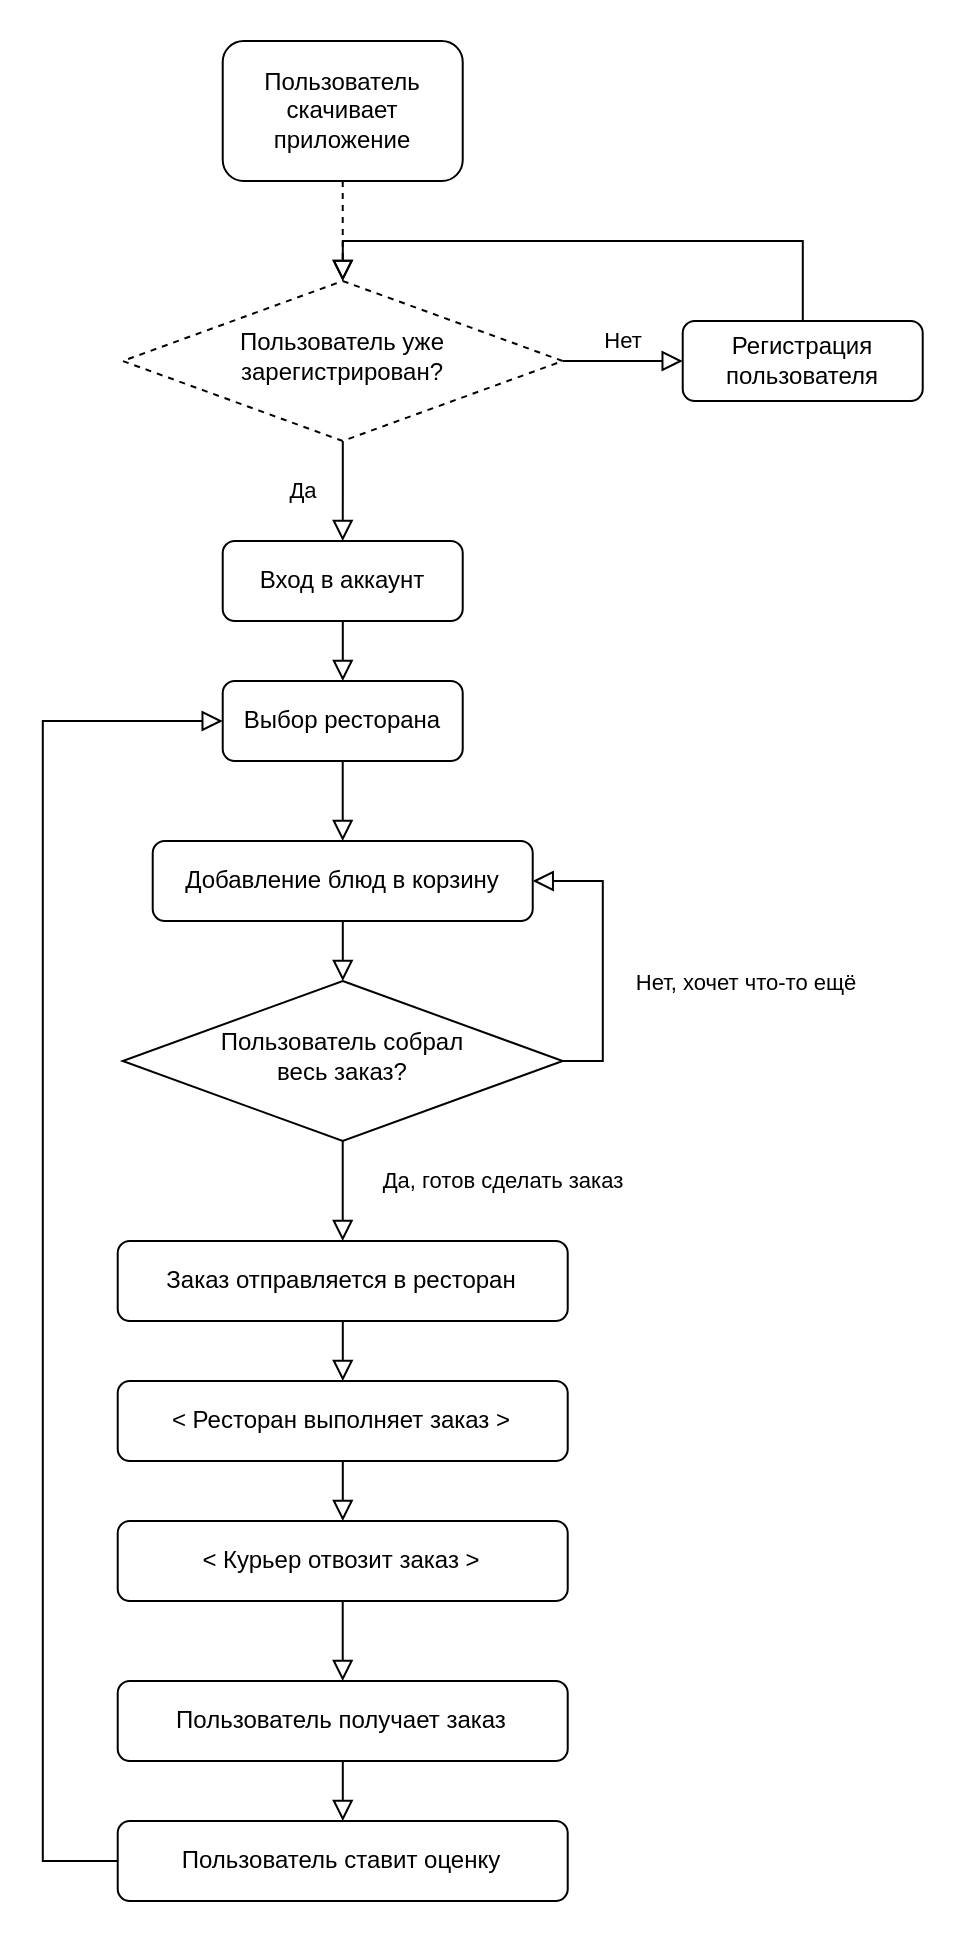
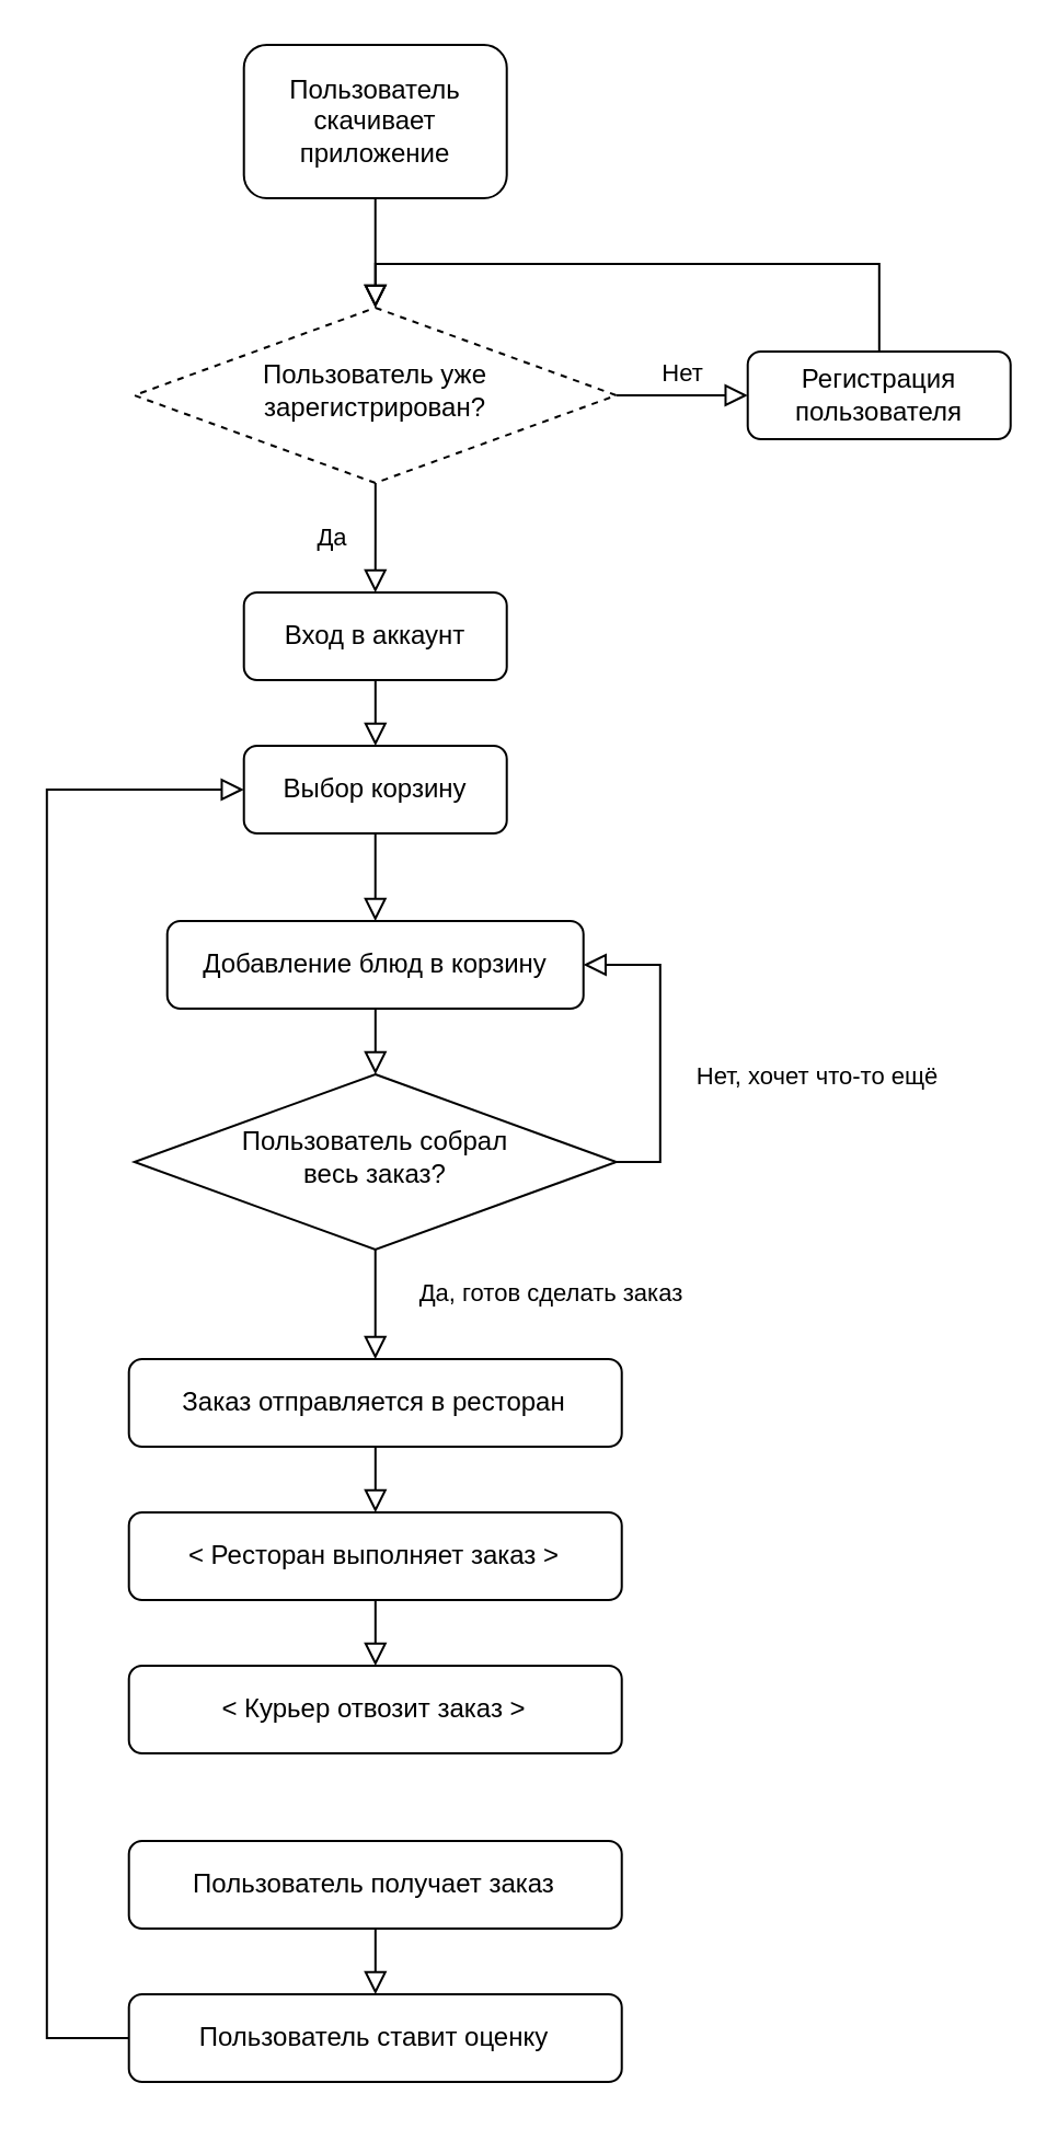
- <mxCell id="6" value="" style="rounded=0;html=1;jettySize=auto;orthogonalLoop=1;fontSize=11;endArrow=block;endFill=0;endSize=8;strokeWidth=1;shadow=0;labelBackgroundColor=none;edgeStyle=orthogonalEdgeStyle;fontColor=default;dashed=1;" edge="1" parent="1" source="7" target="4"><mxGeometry relative="1" as="geometry"><mxPoint x="170.86" y="140" as="targetPoint" /></mxGeometry></mxCell>
+ <mxCell id="6" value="" style="rounded=0;html=1;jettySize=auto;orthogonalLoop=1;fontSize=11;endArrow=block;endFill=0;endSize=8;strokeWidth=1;shadow=0;labelBackgroundColor=none;edgeStyle=orthogonalEdgeStyle;fontColor=default;" edge="1" parent="1" source="7" target="4"><mxGeometry relative="1" as="geometry"><mxPoint x="170.86" y="140" as="targetPoint" /></mxGeometry></mxCell>
- <mxCell id="12" value="Выбор ресторана" style="rounded=1;whiteSpace=wrap;html=1;fontSize=12;glass=0;strokeWidth=1;shadow=0;labelBackgroundColor=none;" vertex="1" parent="1"><mxGeometry x="110.86" y="340" width="120" height="40" as="geometry" /></mxCell>
+ <mxCell id="12" value="Выбор корзину" style="rounded=1;whiteSpace=wrap;html=1;fontSize=12;glass=0;strokeWidth=1;shadow=0;labelBackgroundColor=none;" vertex="1" parent="1"><mxGeometry x="110.86" y="340" width="120" height="40" as="geometry" /></mxCell>
- <mxCell id="24" style="edgeStyle=orthogonalEdgeStyle;rounded=0;orthogonalLoop=1;jettySize=auto;html=1;shadow=0;strokeWidth=1;align=center;verticalAlign=middle;fontFamily=Helvetica;fontSize=11;fontColor=default;labelBackgroundColor=none;endArrow=block;endFill=0;endSize=8;" edge="1" parent="1" source="25" target="27"><mxGeometry relative="1" as="geometry" /></mxCell>
